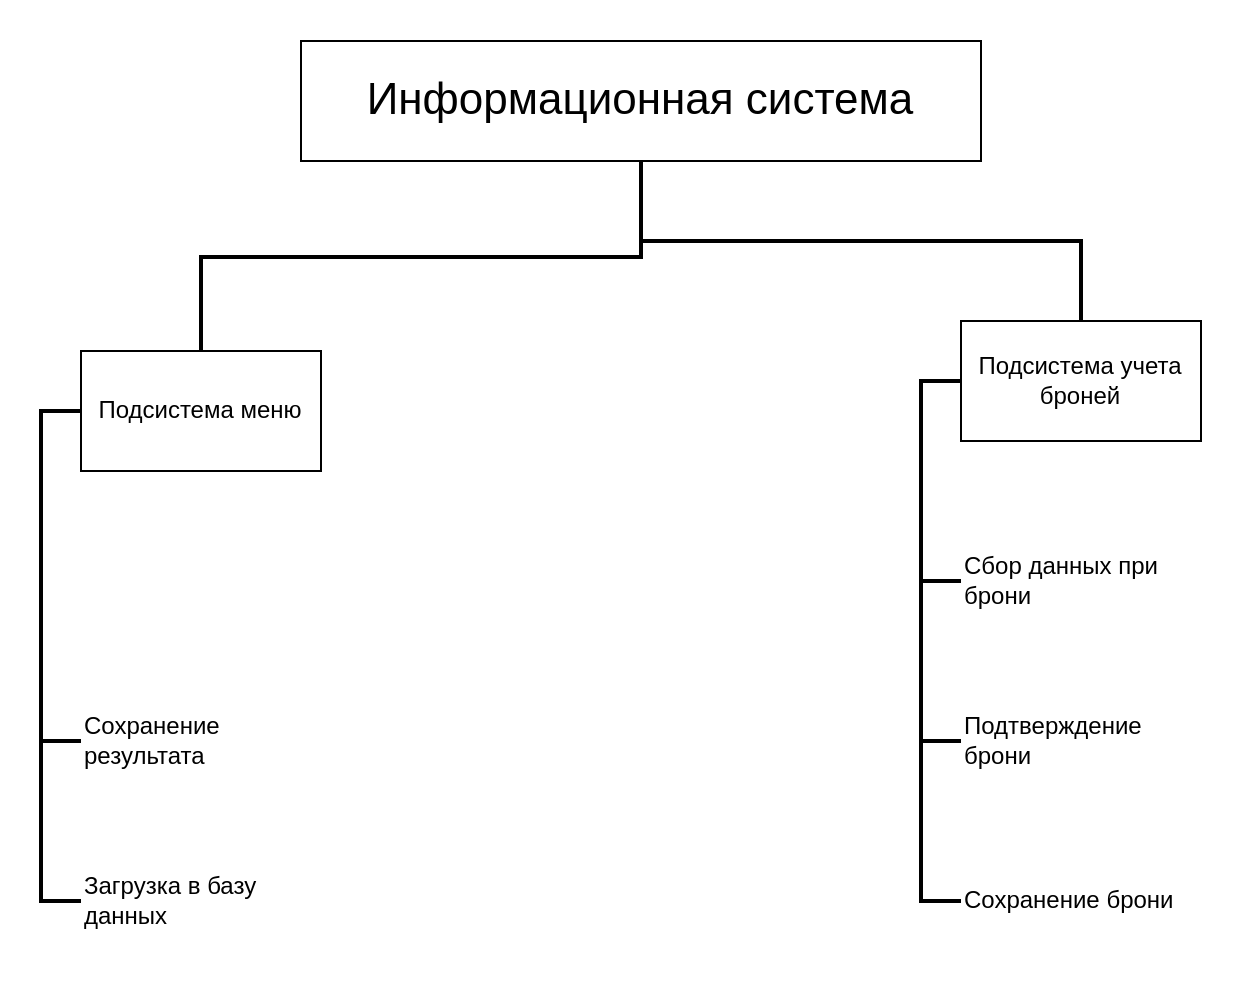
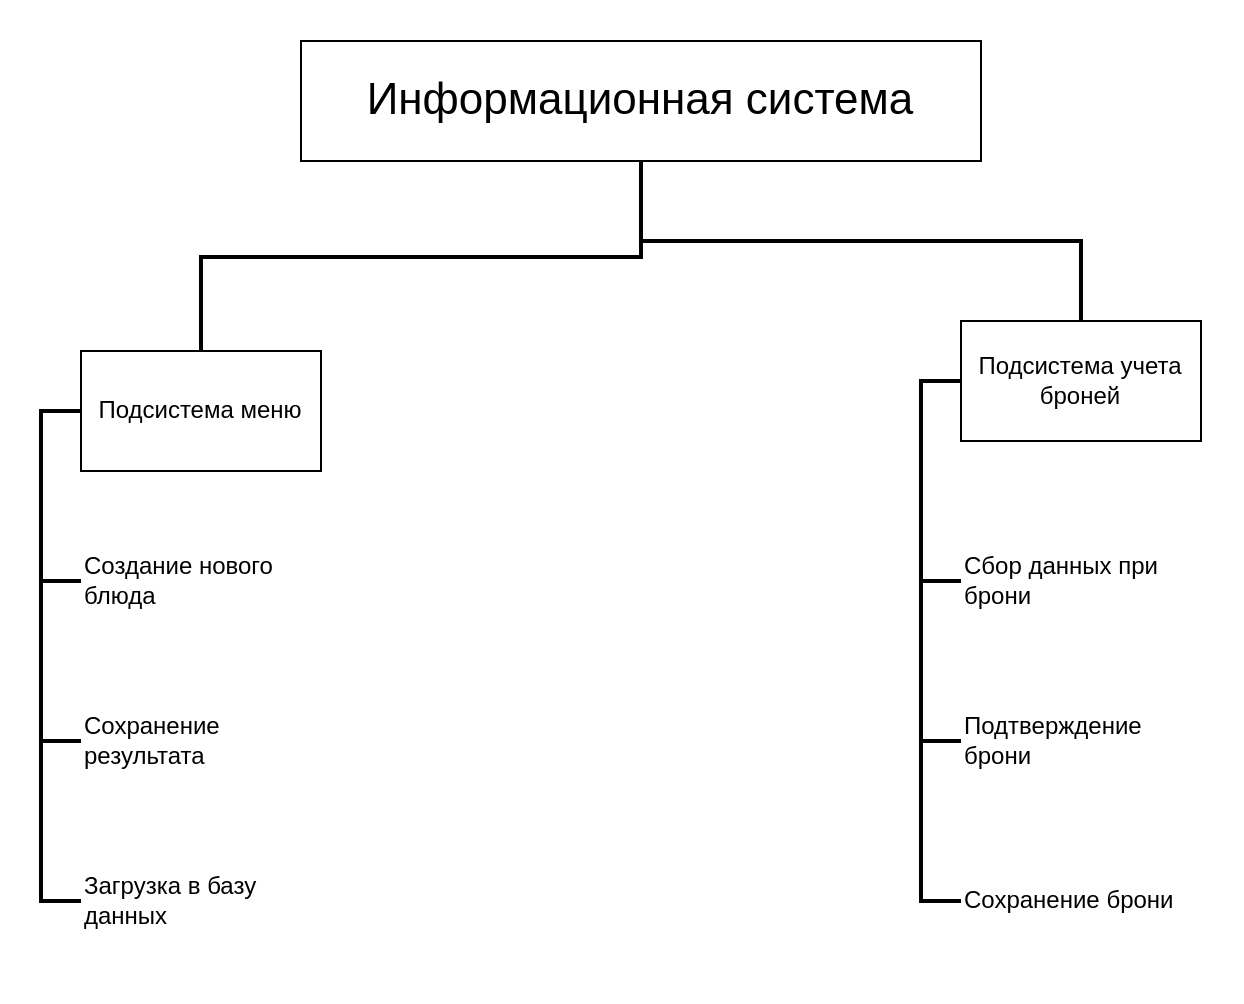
+ <mxCell id="17" value="" style="edgeStyle=elbowEdgeStyle;elbow=horizontal;rounded=0;fontColor=default;endArrow=none;endFill=0;strokeWidth=2;labelBackgroundColor=none;shadow=0;strokeColor=default;" parent="1" source="13" target="14" edge="1"><mxGeometry width="100" height="100" relative="1" as="geometry"><mxPoint x="20" y="190" as="sourcePoint" /><mxPoint x="30" y="290" as="targetPoint" /><Array as="points"><mxPoint x="20" y="240" /></Array></mxGeometry></mxCell>
+ <mxCell id="14" value="Создание нового блюда" style="whiteSpace=wrap;rounded=0;strokeColor=none;shadow=0;fontStyle=0;labelBackgroundColor=none;fillColor=none;align=left;" parent="1" vertex="1"><mxGeometry x="40" y="260" width="120" height="60" as="geometry" /></mxCell>
